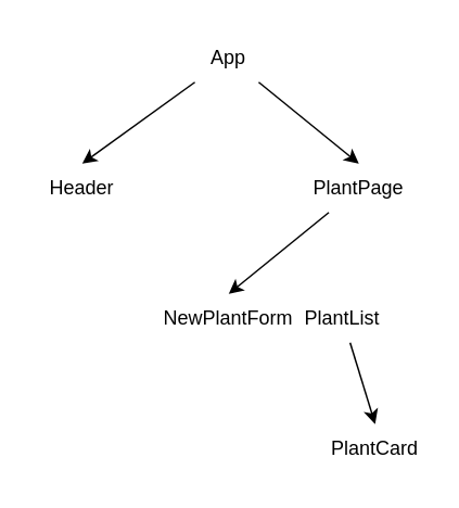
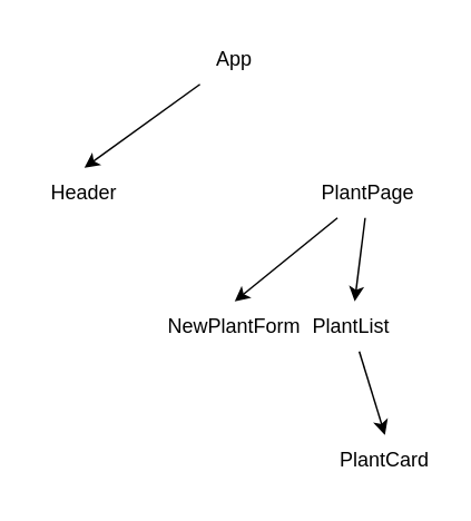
- <mxCell id="3" style="edgeStyle=none;html=1;entryX=0.5;entryY=0;entryDx=0;entryDy=0;" edge="1" parent="1" source="4" target="8"><mxGeometry relative="1" as="geometry" /></mxCell>
+ <mxCell id="7" style="edgeStyle=none;html=1;" edge="1" parent="1" source="8" target="11"><mxGeometry relative="1" as="geometry" /></mxCell>
